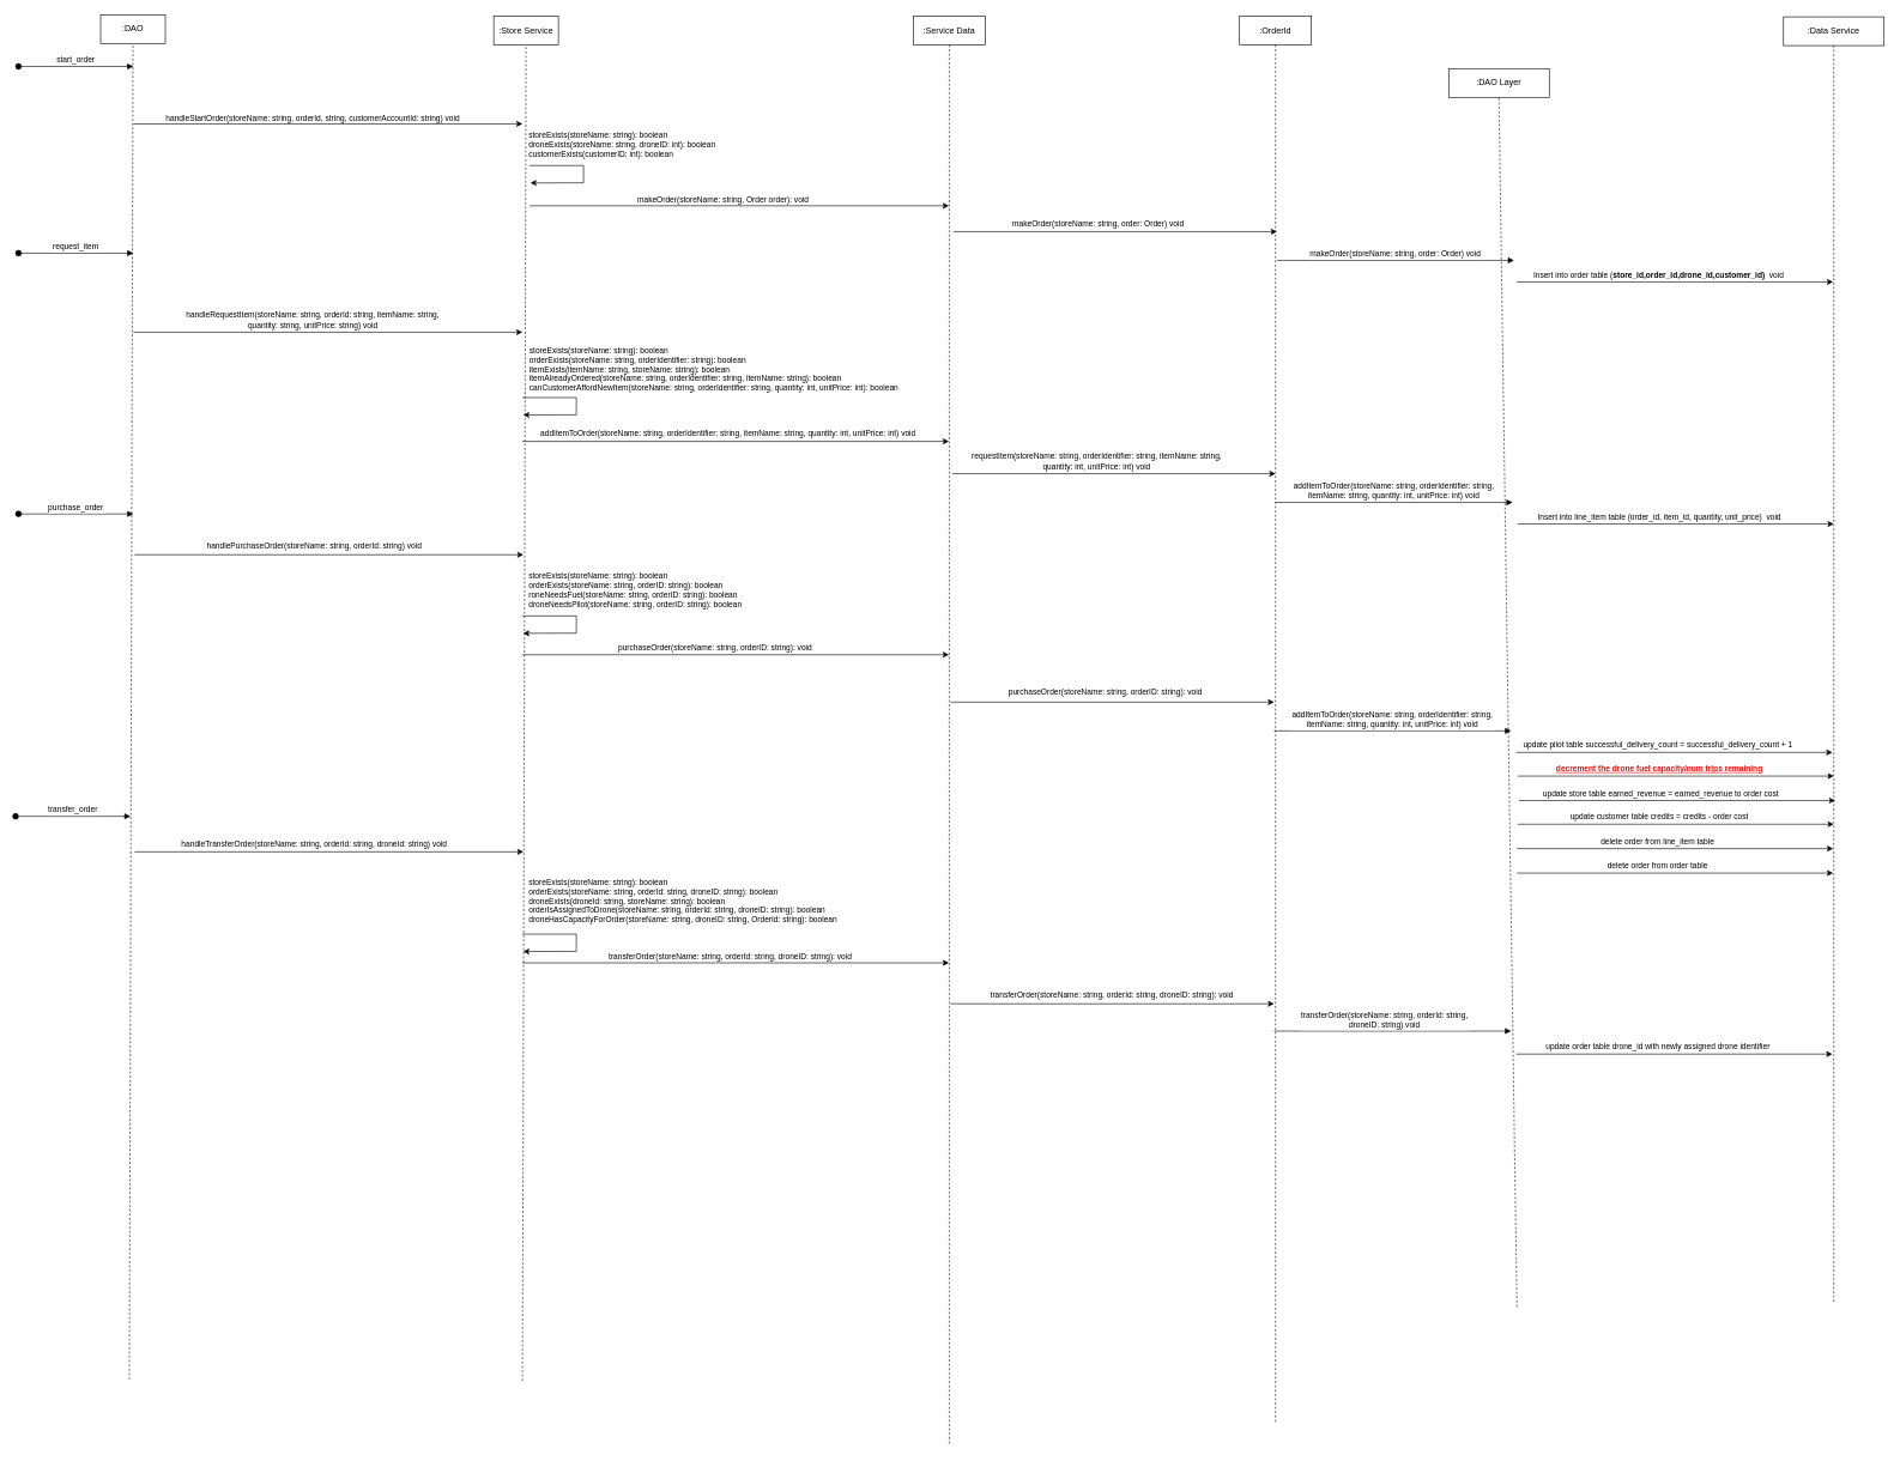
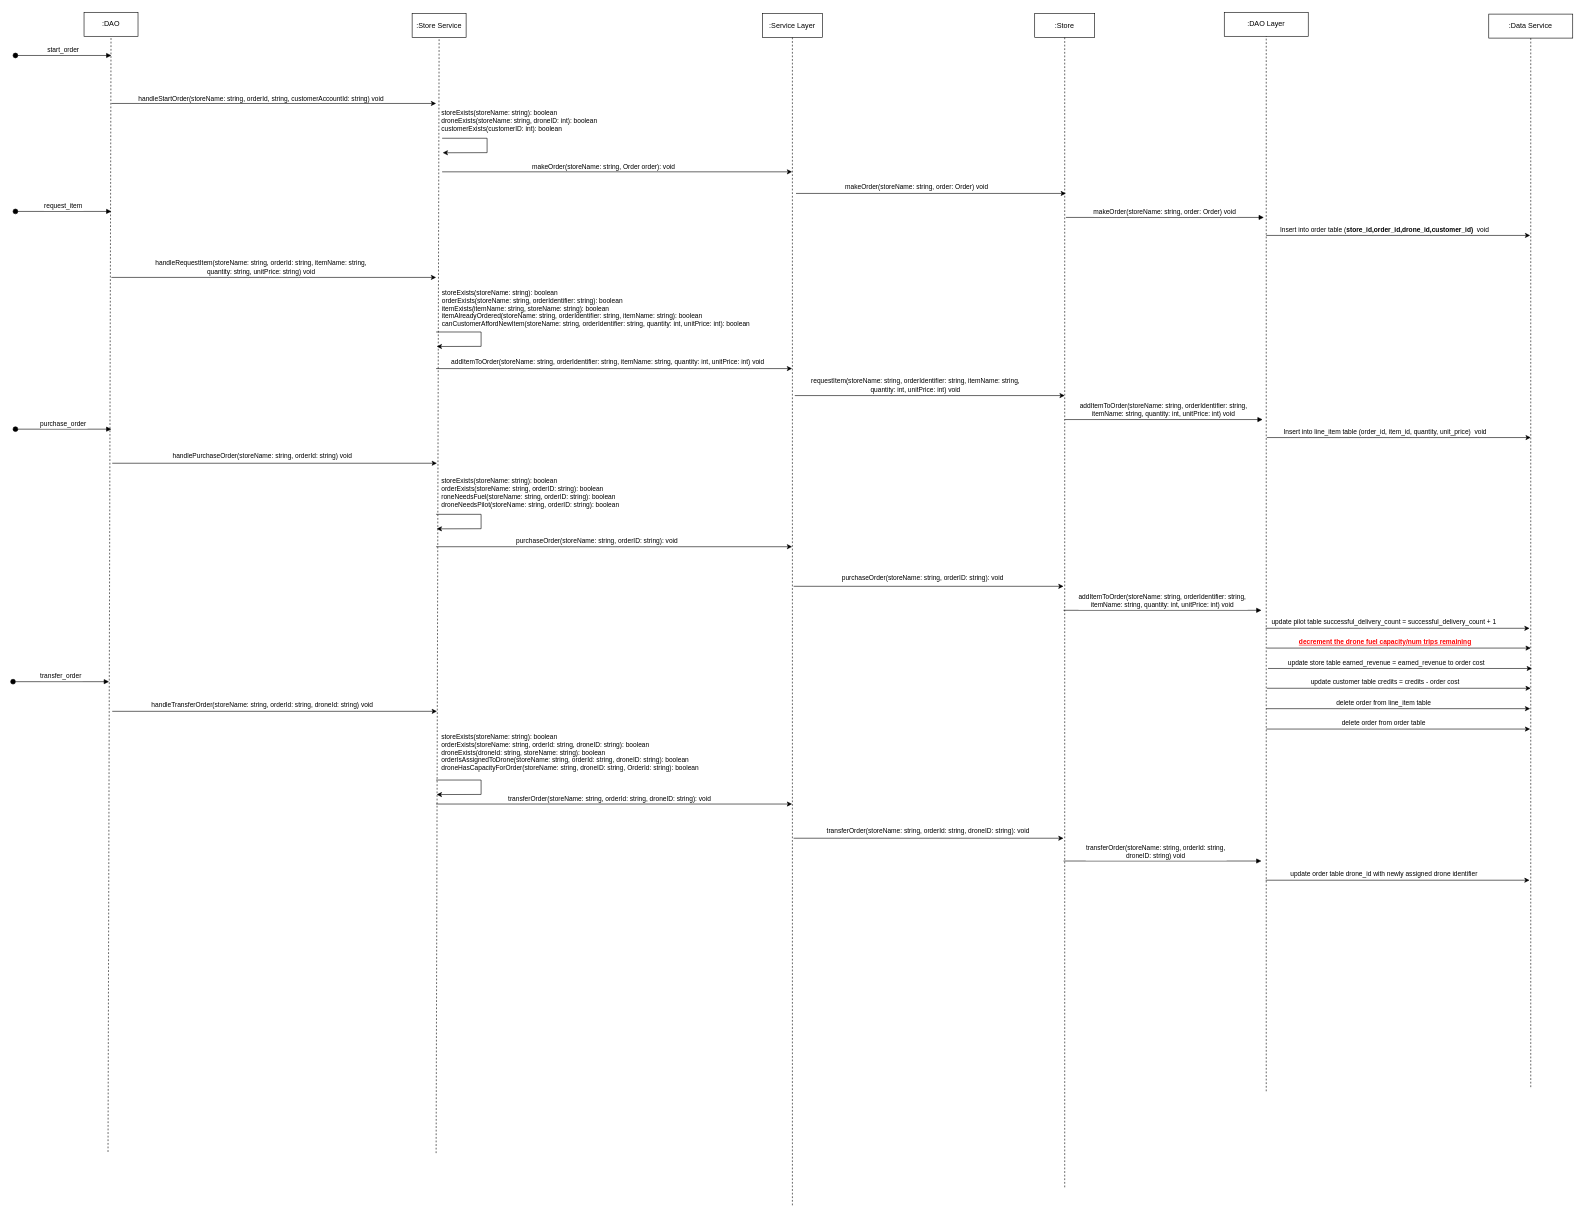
- <mxCell id="3" value=":Service Data" style="shape=umlLifeline;perimeter=lifelinePerimeter;container=1;collapsible=0;recursiveResize=0;rounded=0;shadow=0;strokeWidth=1;" parent="1" vertex="1"><mxGeometry x="1270" y="22" width="100" height="1990" as="geometry" /></mxCell>
+ <mxCell id="3" value=":Service Layer" style="shape=umlLifeline;perimeter=lifelinePerimeter;container=1;collapsible=0;recursiveResize=0;rounded=0;shadow=0;strokeWidth=1;" parent="1" vertex="1"><mxGeometry x="1270" y="22" width="100" height="1990" as="geometry" /></mxCell>
- <mxCell id="2" value=":OrderId" style="shape=umlLifeline;perimeter=lifelinePerimeter;container=1;collapsible=0;recursiveResize=0;rounded=0;shadow=0;strokeWidth=1;" parent="1" vertex="1"><mxGeometry x="1724" y="22" width="100" height="1960" as="geometry" /></mxCell>
+ <mxCell id="2" value=":Store" style="shape=umlLifeline;perimeter=lifelinePerimeter;container=1;collapsible=0;recursiveResize=0;rounded=0;shadow=0;strokeWidth=1;" parent="1" vertex="1"><mxGeometry x="1724" y="22" width="100" height="1960" as="geometry" /></mxCell>
- <mxCell id="25" value=":DAO Layer" style="shape=rect;html=1;whiteSpace=wrap;align=center;" parent="1" vertex="1"><mxGeometry x="2015" y="95" width="140" height="40" as="geometry" /></mxCell>
+ <mxCell id="25" value=":DAO Layer" style="shape=rect;html=1;whiteSpace=wrap;align=center;" parent="1" vertex="1"><mxGeometry x="2040" y="20" width="140" height="40" as="geometry" /></mxCell>
